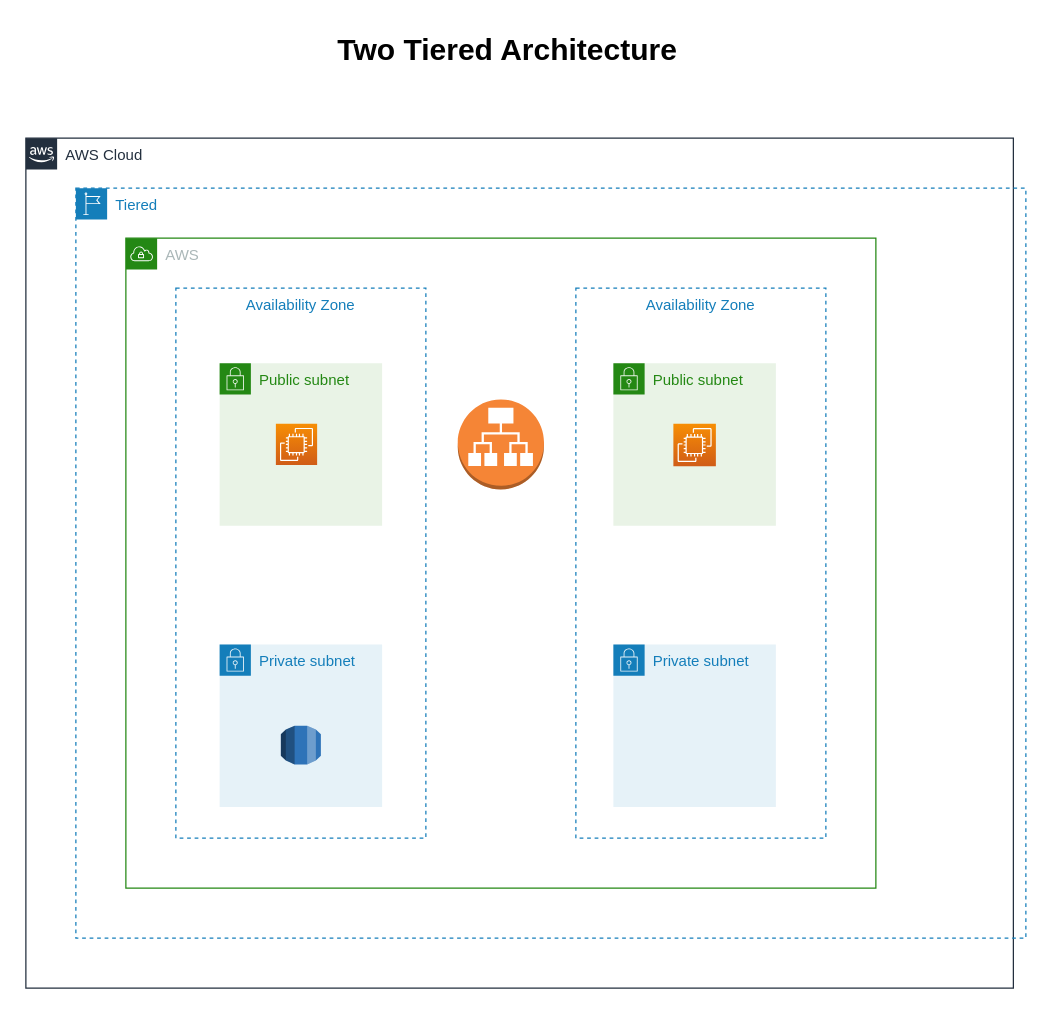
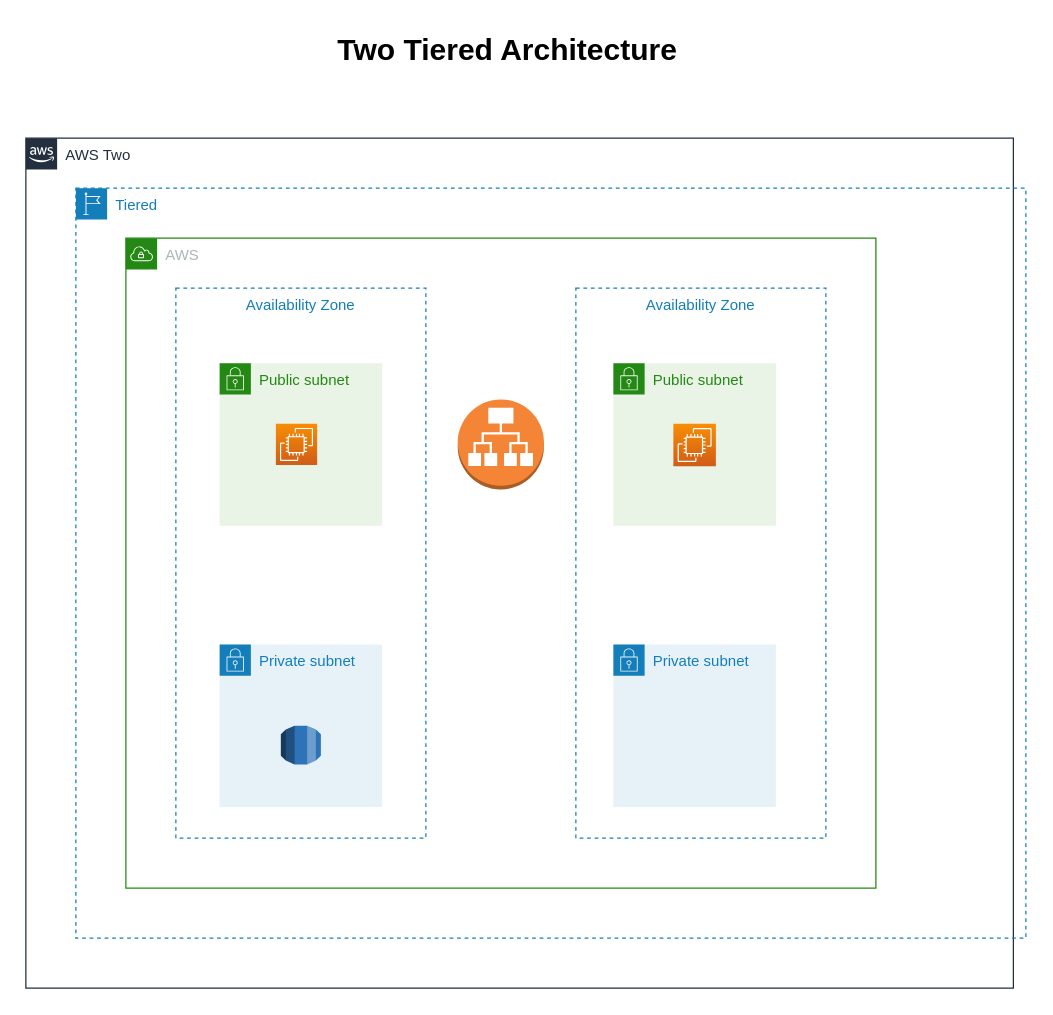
- <mxCell id="2" value="AWS Cloud" style="points=[[0,0],[0.25,0],[0.5,0],[0.75,0],[1,0],[1,0.25],[1,0.5],[1,0.75],[1,1],[0.75,1],[0.5,1],[0.25,1],[0,1],[0,0.75],[0,0.5],[0,0.25]];outlineConnect=0;gradientColor=none;html=1;whiteSpace=wrap;fontSize=12;fontStyle=0;container=1;pointerEvents=0;collapsible=0;recursiveResize=0;shape=mxgraph.aws4.group;grIcon=mxgraph.aws4.group_aws_cloud_alt;strokeColor=#232F3E;fillColor=none;verticalAlign=top;align=left;spacingLeft=30;fontColor=#232F3E;dashed=0;" parent="1" vertex="1"><mxGeometry x="20" y="110" width="790" height="680" as="geometry" /></mxCell>
+ <mxCell id="2" value="AWS Two" style="points=[[0,0],[0.25,0],[0.5,0],[0.75,0],[1,0],[1,0.25],[1,0.5],[1,0.75],[1,1],[0.75,1],[0.5,1],[0.25,1],[0,1],[0,0.75],[0,0.5],[0,0.25]];outlineConnect=0;gradientColor=none;html=1;whiteSpace=wrap;fontSize=12;fontStyle=0;container=1;pointerEvents=0;collapsible=0;recursiveResize=0;shape=mxgraph.aws4.group;grIcon=mxgraph.aws4.group_aws_cloud_alt;strokeColor=#232F3E;fillColor=none;verticalAlign=top;align=left;spacingLeft=30;fontColor=#232F3E;dashed=0;" parent="1" vertex="1"><mxGeometry x="20" y="110" width="790" height="680" as="geometry" /></mxCell>
